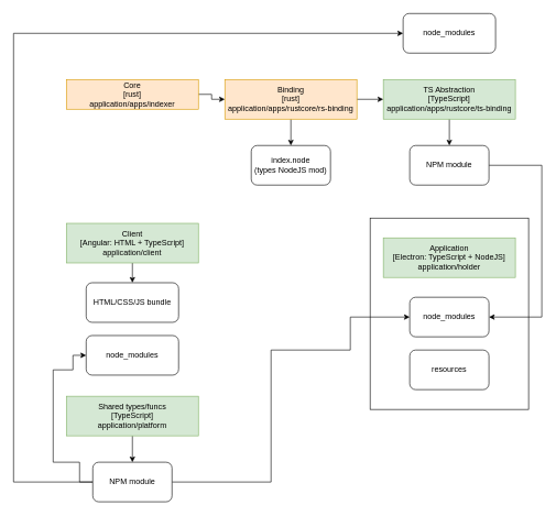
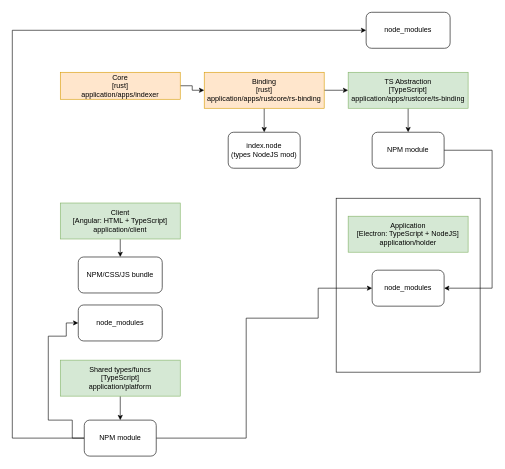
- <mxCell id="17" value="HTML/CSS/JS bundle" style="rounded=1;whiteSpace=wrap;html=1;" vertex="1" parent="1"><mxGeometry x="130" y="428" width="140" height="60" as="geometry" /></mxCell>
+ <mxCell id="17" value="NPM/CSS/JS bundle" style="rounded=1;whiteSpace=wrap;html=1;" vertex="1" parent="1"><mxGeometry x="130" y="428" width="140" height="60" as="geometry" /></mxCell>
- <mxCell id="18" value="resources" style="rounded=1;whiteSpace=wrap;html=1;" vertex="1" parent="1"><mxGeometry x="620" y="530" width="120" height="60" as="geometry" /></mxCell>
